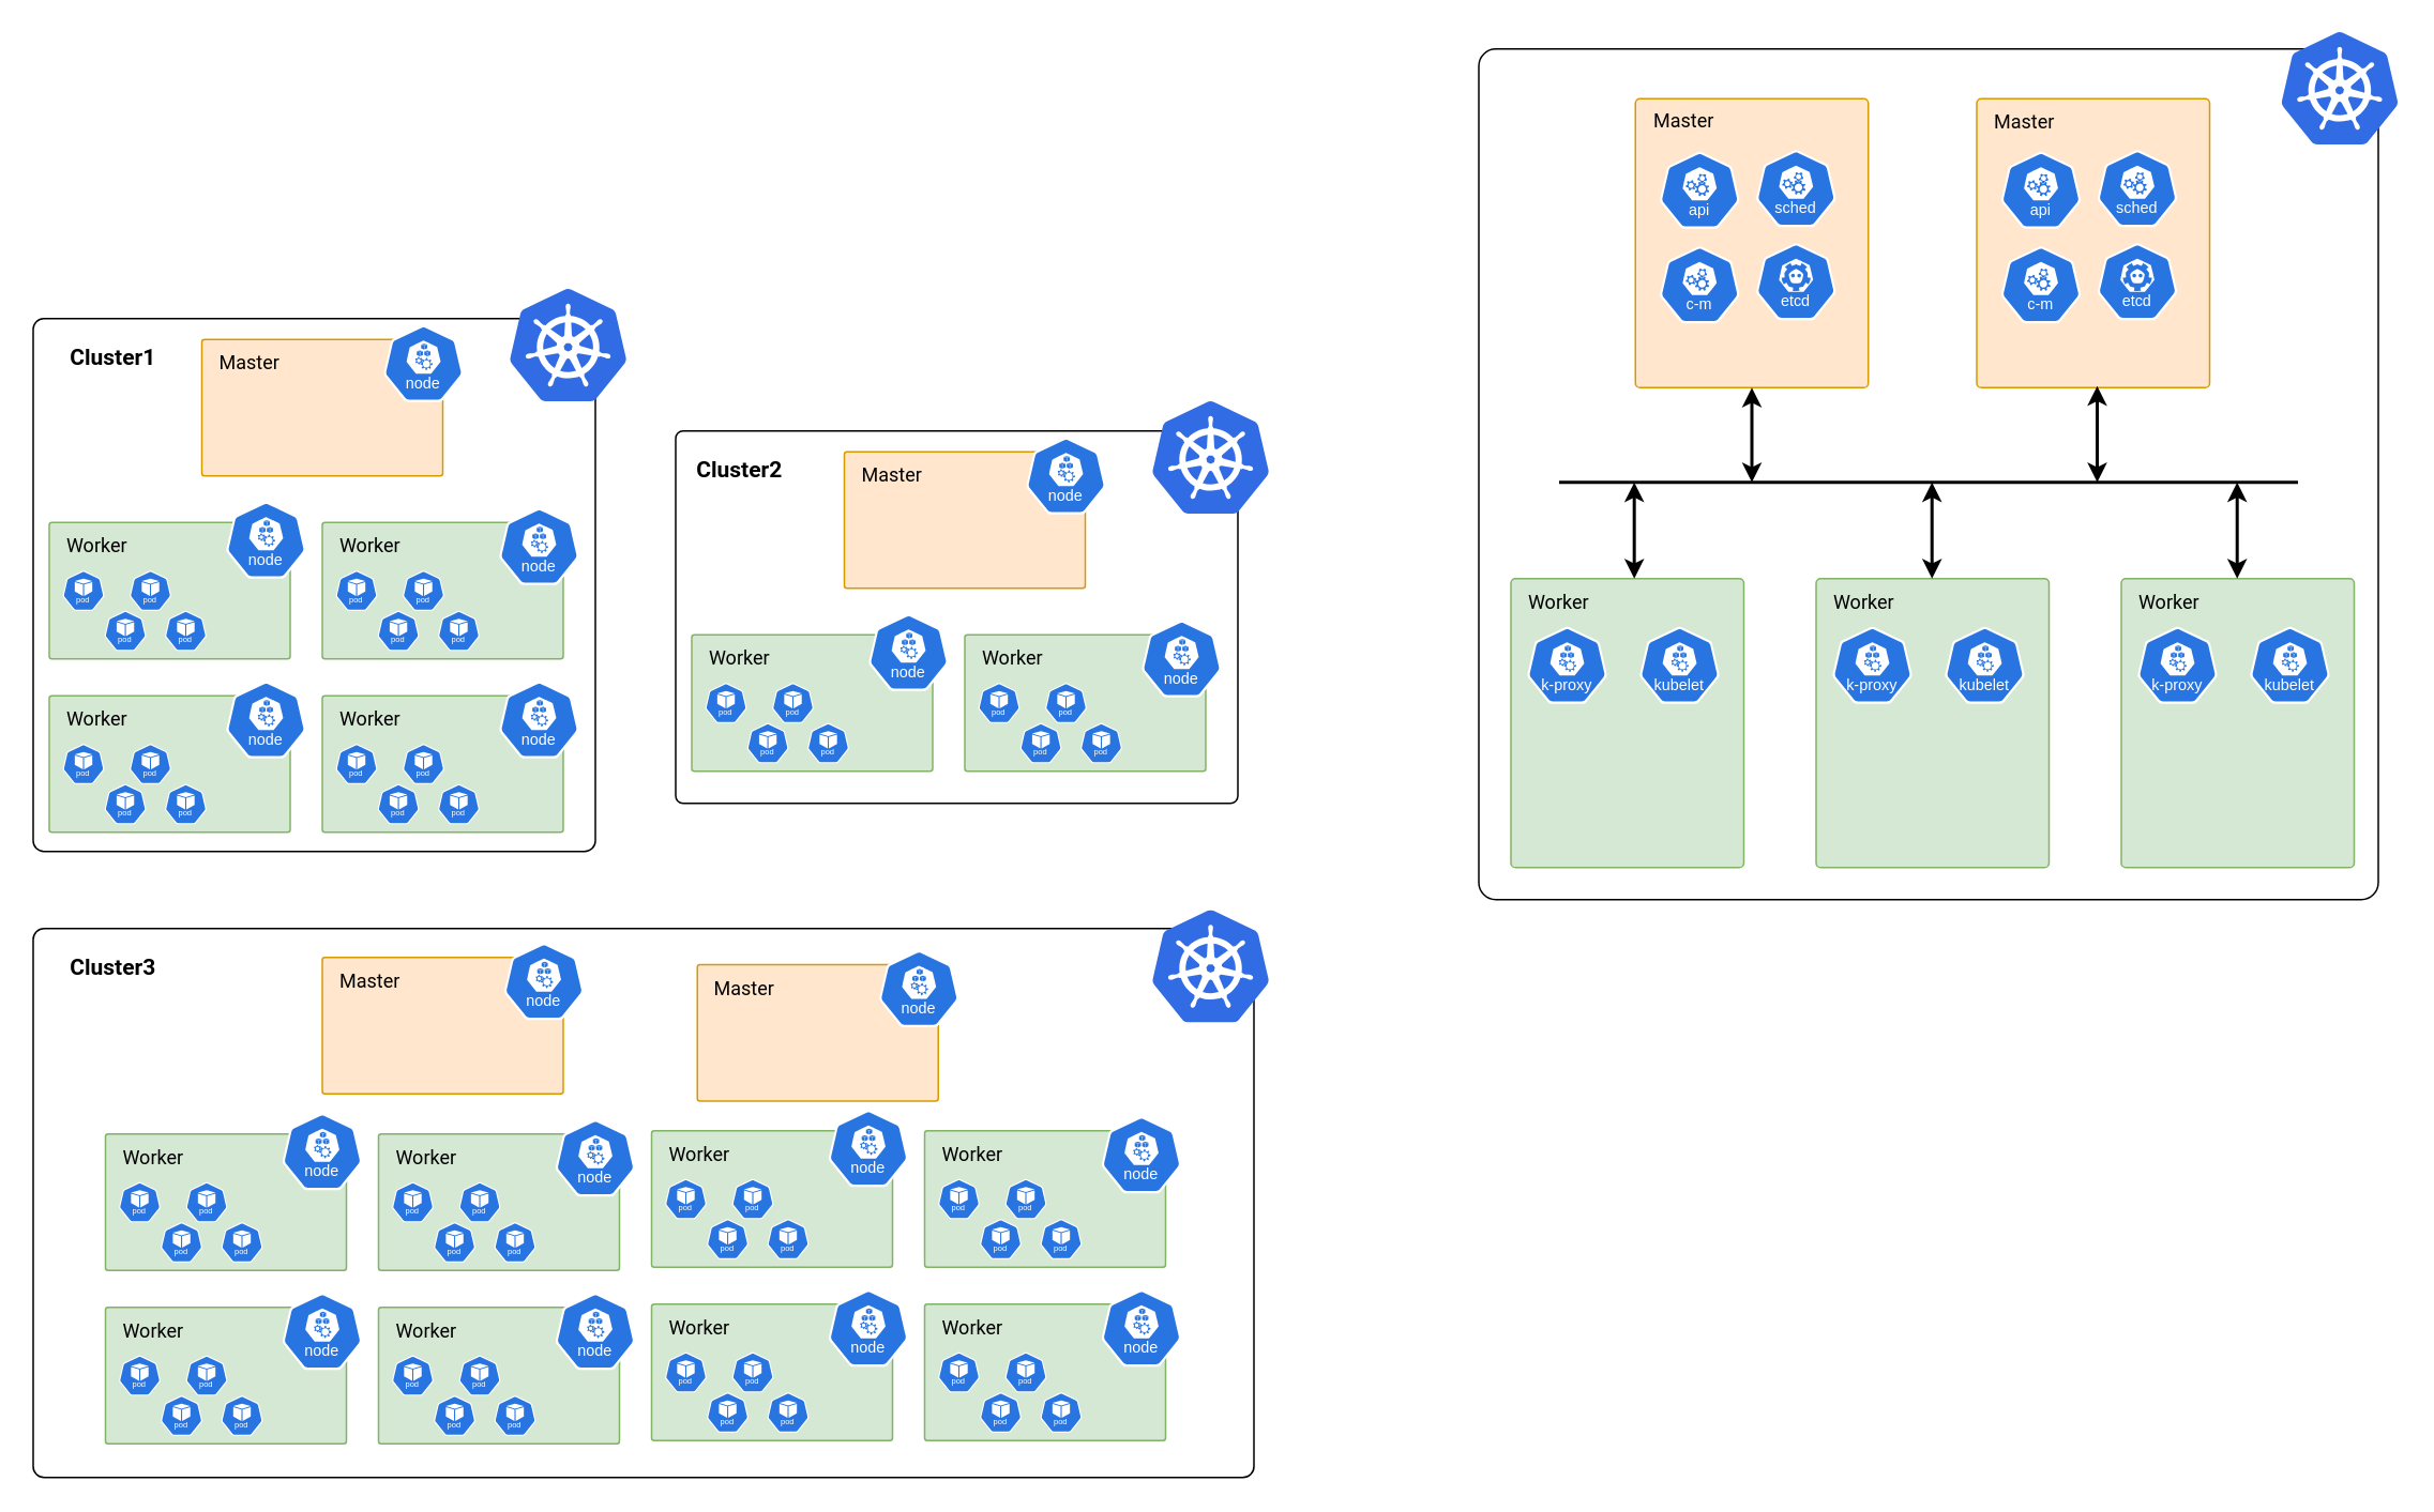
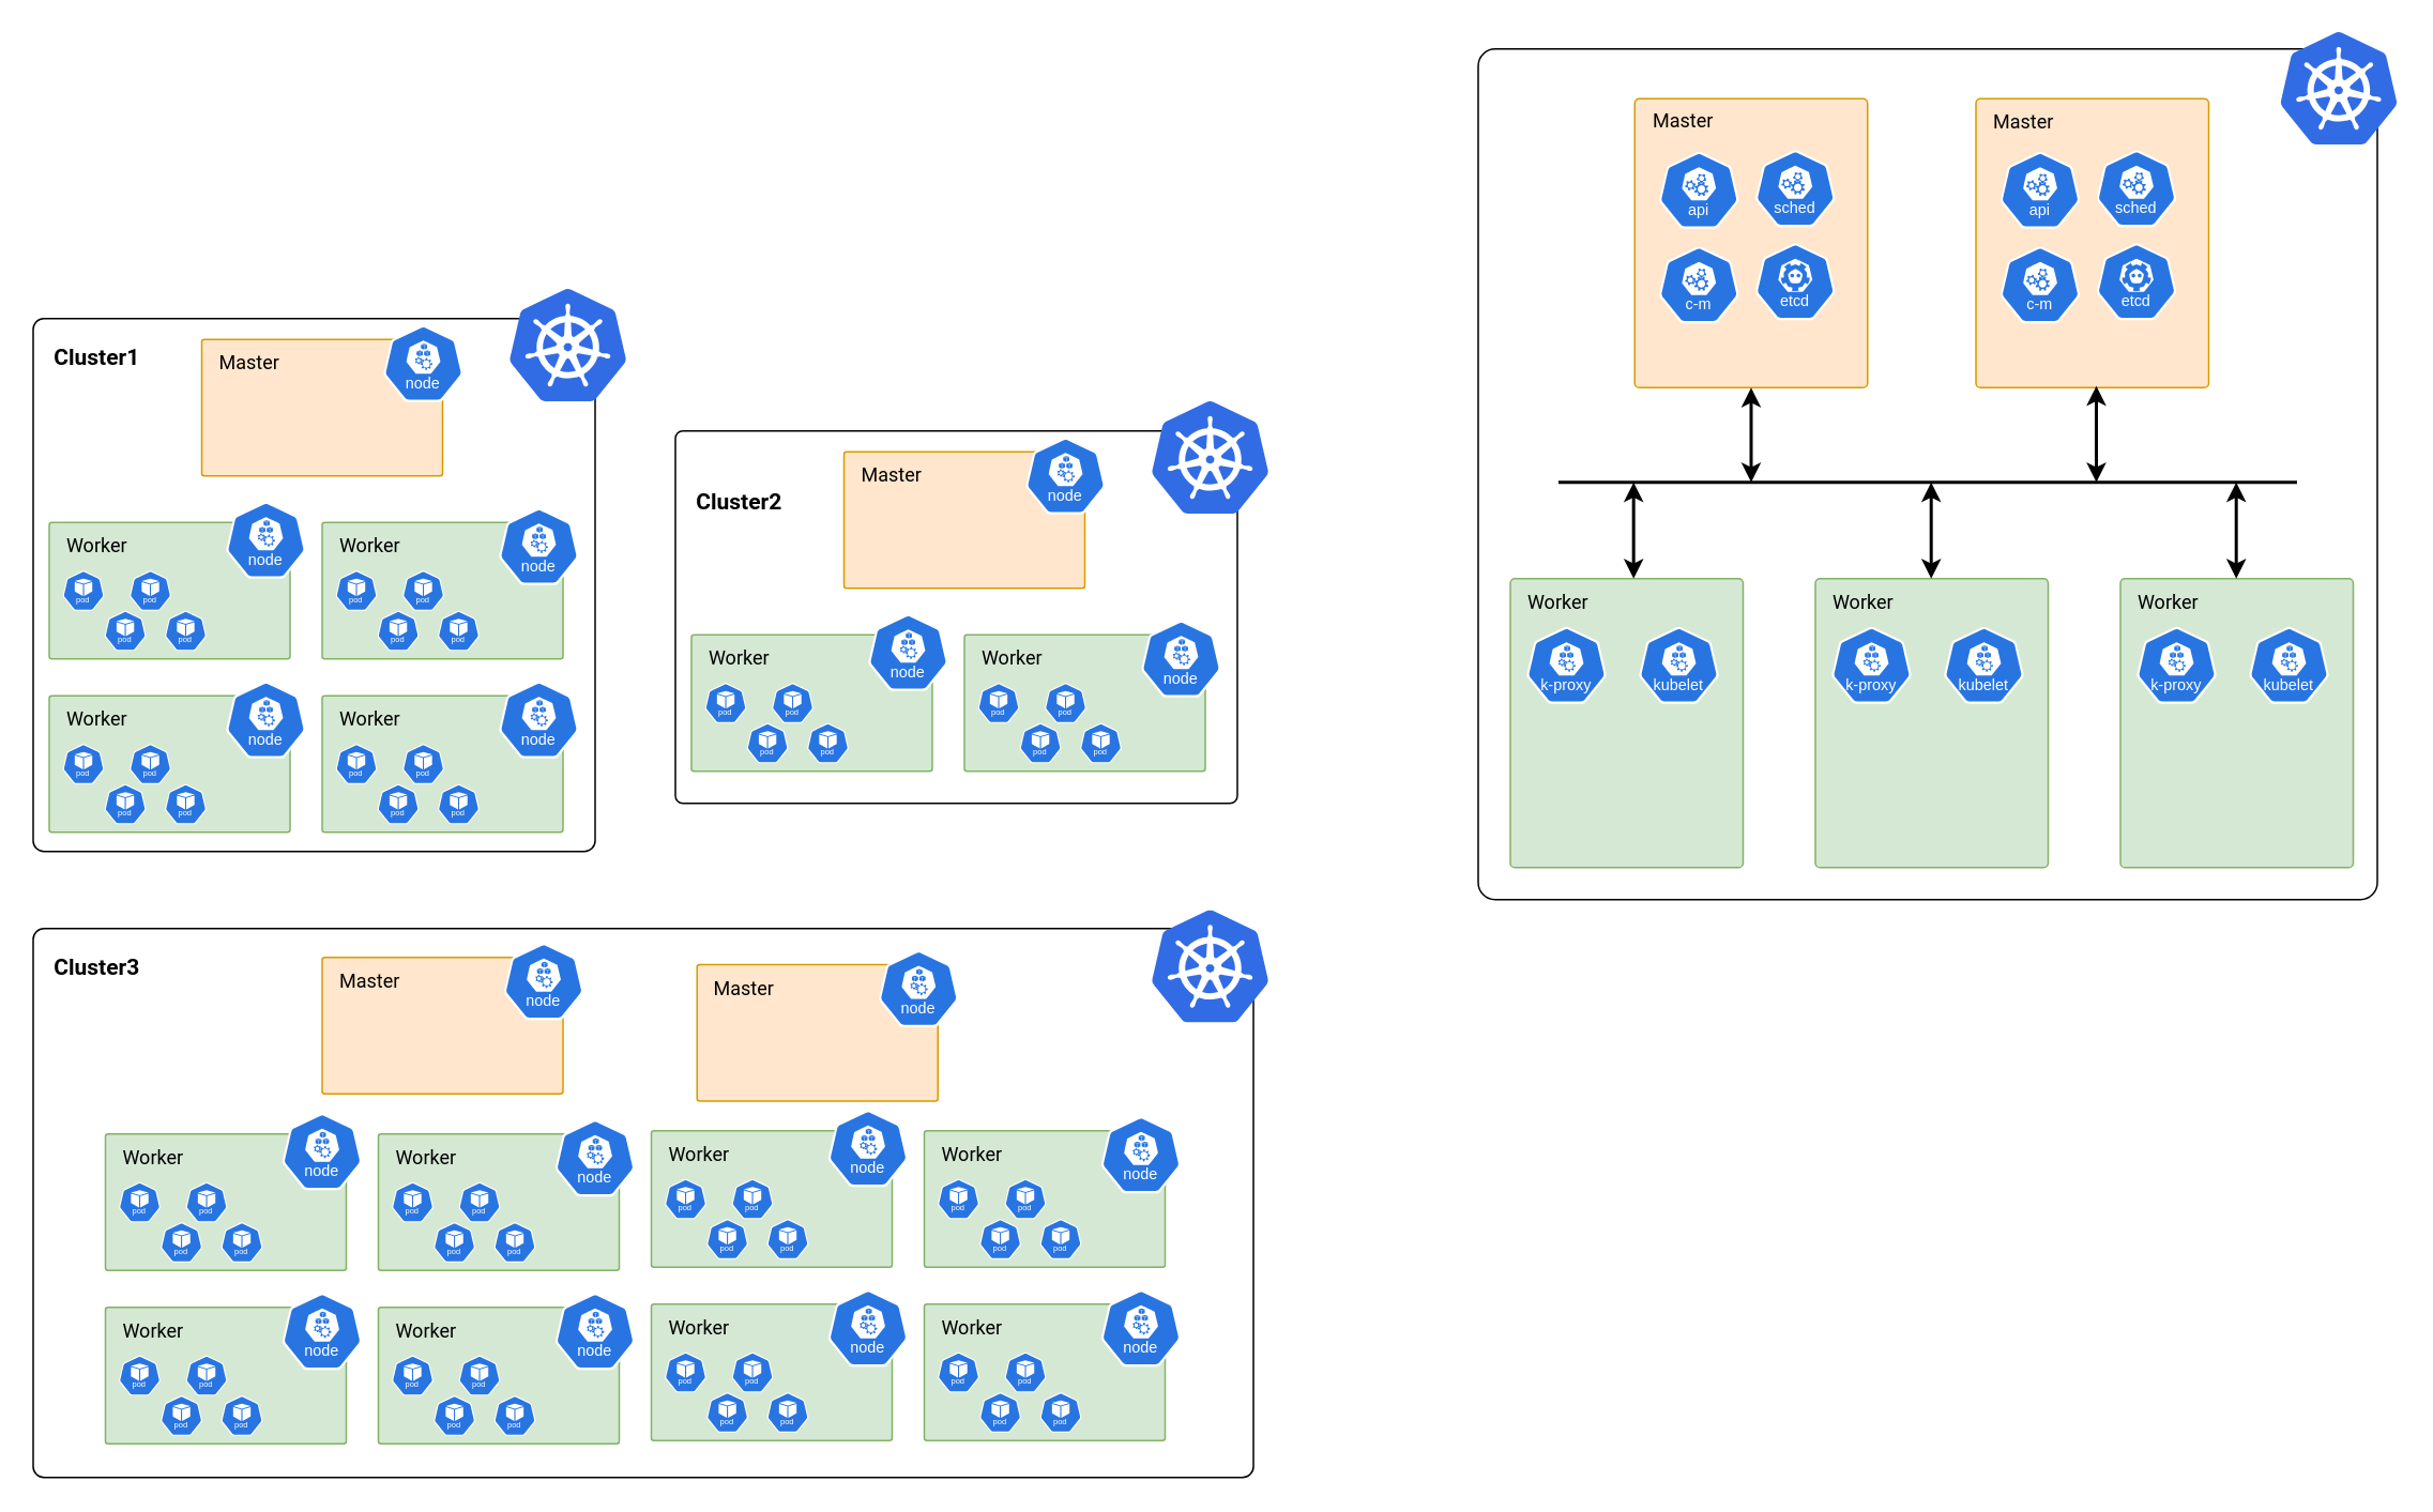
- <mxCell id="67" value="Cluster1" style="text;html=1;align=center;verticalAlign=middle;whiteSpace=wrap;rounded=0;fontFamily=Roboto;fontSize=14;fontStyle=1" vertex="1" parent="1"><mxGeometry x="40.41" y="207" width="60" height="30" as="geometry" /></mxCell>
+ <mxCell id="67" value="Cluster1" style="text;html=1;align=center;verticalAlign=middle;whiteSpace=wrap;rounded=0;fontFamily=Roboto;fontSize=14;fontStyle=1" vertex="1" parent="1"><mxGeometry x="30.41" y="207" width="60" height="30" as="geometry" /></mxCell>
- <mxCell id="90" value="Cluster2" style="text;html=1;align=center;verticalAlign=middle;whiteSpace=wrap;rounded=0;fontFamily=Roboto;fontSize=14;fontStyle=1" vertex="1" parent="1"><mxGeometry x="430.41" y="277" width="60" height="30" as="geometry" /></mxCell>
+ <mxCell id="90" value="Cluster2" style="text;html=1;align=center;verticalAlign=middle;whiteSpace=wrap;rounded=0;fontFamily=Roboto;fontSize=14;fontStyle=1" vertex="1" parent="1"><mxGeometry x="430.41" y="297" width="60" height="30" as="geometry" /></mxCell>
- <mxCell id="122" value="Cluster3" style="text;html=1;align=center;verticalAlign=middle;whiteSpace=wrap;rounded=0;fontFamily=Roboto;fontSize=14;fontStyle=1" vertex="1" parent="1"><mxGeometry x="40.41" y="587" width="60" height="30" as="geometry" /></mxCell>
+ <mxCell id="122" value="Cluster3" style="text;html=1;align=center;verticalAlign=middle;whiteSpace=wrap;rounded=0;fontFamily=Roboto;fontSize=14;fontStyle=1" vertex="1" parent="1"><mxGeometry x="30.41" y="587" width="60" height="30" as="geometry" /></mxCell>
